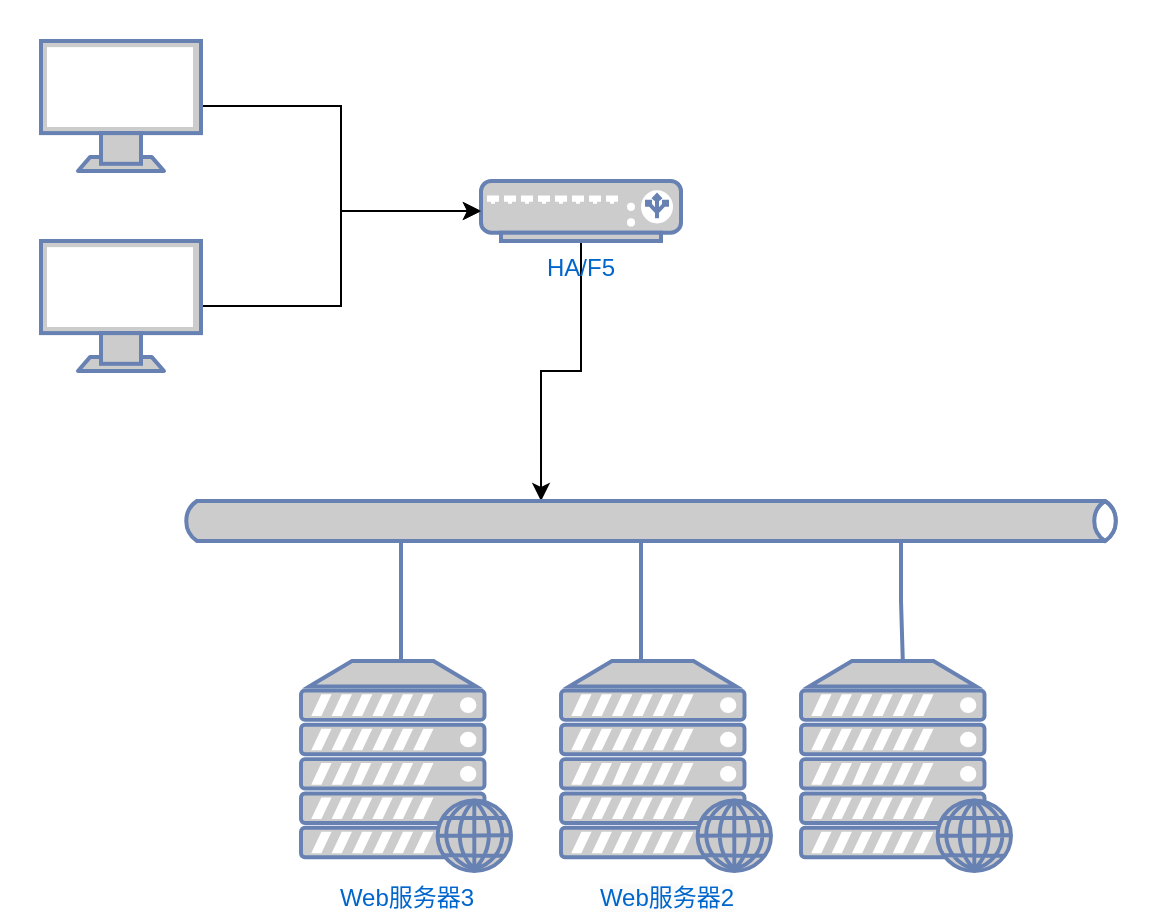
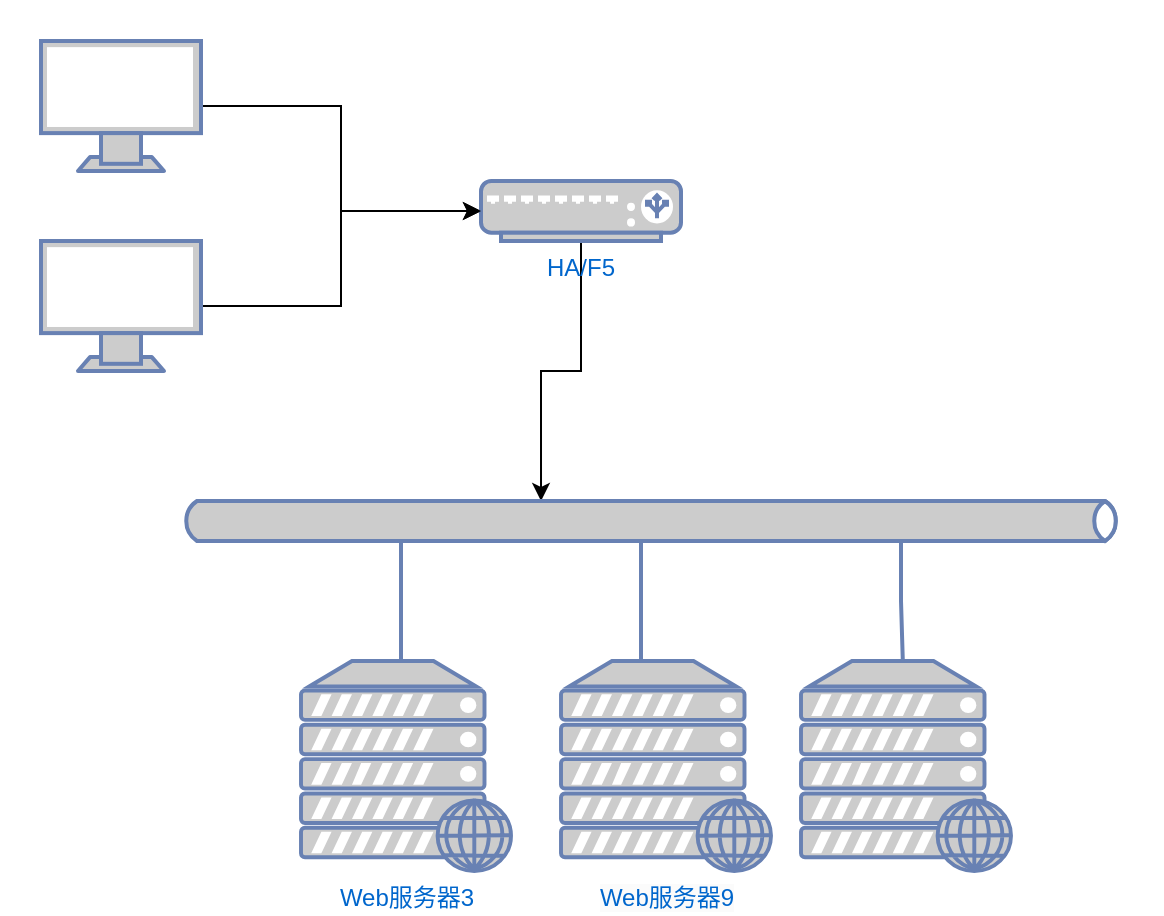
- <mxCell id="9" value="&lt;span style=&quot;color: rgb(0, 102, 204); font-family: Helvetica; font-size: 12px; font-style: normal; font-variant-ligatures: normal; font-variant-caps: normal; font-weight: 400; letter-spacing: normal; orphans: 2; text-align: center; text-indent: 0px; text-transform: none; widows: 2; word-spacing: 0px; -webkit-text-stroke-width: 0px; background-color: rgb(251, 251, 251); text-decoration-thickness: initial; text-decoration-style: initial; text-decoration-color: initial; float: none; display: inline !important;&quot;&gt;Web服务器2&lt;/span&gt;" style="fontColor=#0066CC;verticalAlign=top;verticalLabelPosition=bottom;labelPosition=center;align=center;html=1;outlineConnect=0;fillColor=#CCCCCC;strokeColor=#6881B3;gradientColor=none;gradientDirection=north;strokeWidth=2;shape=mxgraph.networks.web_server;" vertex="1" parent="1"><mxGeometry x="280" y="330" width="105" height="105" as="geometry" /></mxCell>
+ <mxCell id="9" value="&lt;span style=&quot;color: rgb(0, 102, 204); font-family: Helvetica; font-size: 12px; font-style: normal; font-variant-ligatures: normal; font-variant-caps: normal; font-weight: 400; letter-spacing: normal; orphans: 2; text-align: center; text-indent: 0px; text-transform: none; widows: 2; word-spacing: 0px; -webkit-text-stroke-width: 0px; background-color: rgb(251, 251, 251); text-decoration-thickness: initial; text-decoration-style: initial; text-decoration-color: initial; float: none; display: inline !important;&quot;&gt;Web服务器9&lt;/span&gt;" style="fontColor=#0066CC;verticalAlign=top;verticalLabelPosition=bottom;labelPosition=center;align=center;html=1;outlineConnect=0;fillColor=#CCCCCC;strokeColor=#6881B3;gradientColor=none;gradientDirection=north;strokeWidth=2;shape=mxgraph.networks.web_server;" vertex="1" parent="1"><mxGeometry x="280" y="330" width="105" height="105" as="geometry" /></mxCell>
